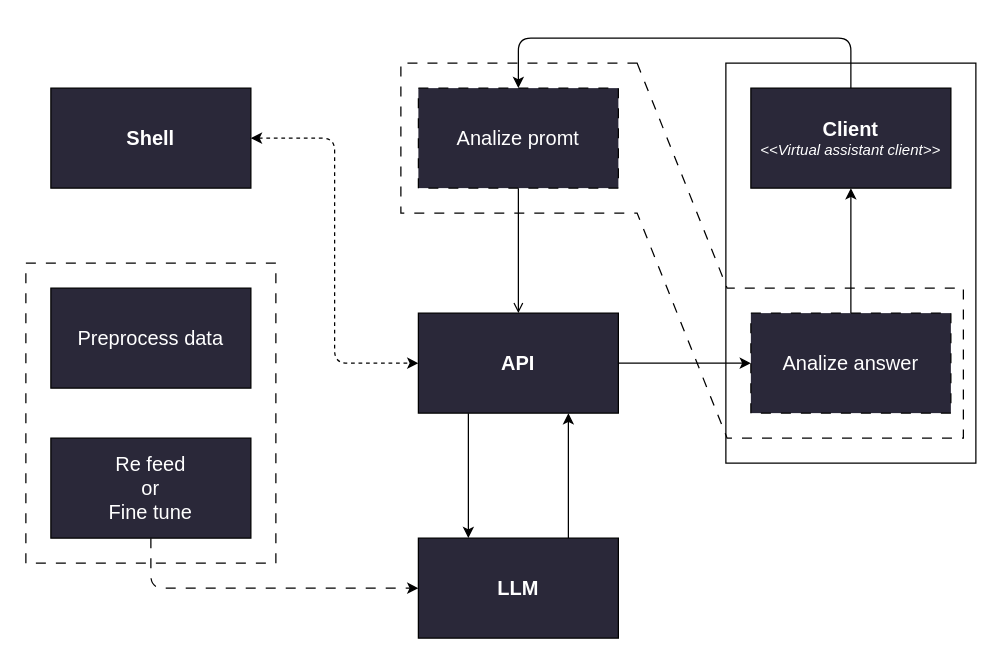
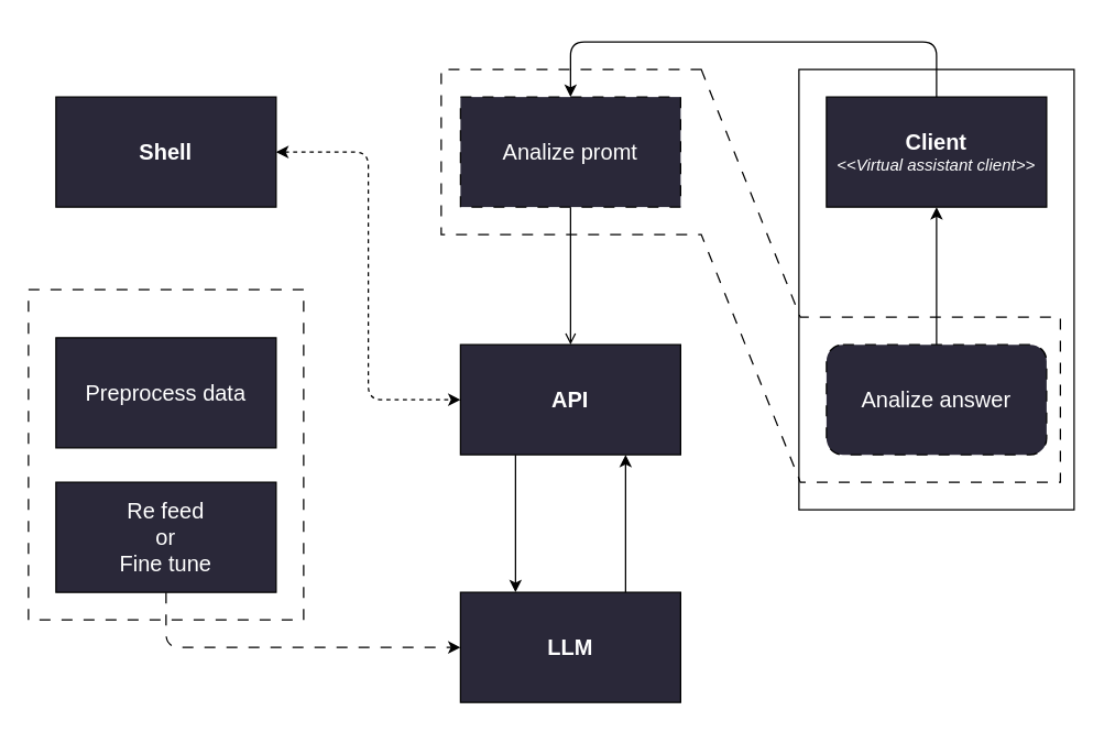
- <mxCell id="15" value="&lt;font style=&quot;font-size: 16px;&quot;&gt;Preprocess data&lt;br&gt;&lt;/font&gt;" style="rounded=0;whiteSpace=wrap;html=1;strokeColor=default;fontFamily=Helvetica;fontSize=12;fontColor=#FFFFFF;fillColor=#2A2839;" vertex="1" parent="1"><mxGeometry x="40" y="230" width="160" height="80" as="geometry" /></mxCell>
+ <mxCell id="15" value="&lt;font style=&quot;font-size: 16px;&quot;&gt;Preprocess data&lt;br&gt;&lt;/font&gt;" style="rounded=0;whiteSpace=wrap;html=1;strokeColor=default;fontFamily=Helvetica;fontSize=12;fontColor=#FFFFFF;fillColor=#2A2839;" vertex="1" parent="1"><mxGeometry x="40" y="245" width="160" height="80" as="geometry" /></mxCell>
- <mxCell id="9" style="edgeStyle=orthogonalEdgeStyle;jumpSize=12;html=1;entryX=0;entryY=0.5;entryDx=0;entryDy=0;fontFamily=Helvetica;fontSize=16;fontColor=#FFFFFF;startArrow=none;startFill=0;endArrow=classic;endFill=1;fillColor=#FF0000;" edge="1" parent="1" source="10" target="21"><mxGeometry relative="1" as="geometry" /></mxCell>
- <mxCell id="21" value="&lt;font style=&quot;font-size: 16px;&quot;&gt;Analize answer&lt;/font&gt;" style="rounded=0;whiteSpace=wrap;html=1;strokeColor=default;fontFamily=Helvetica;fontSize=12;fontColor=#FFFFFF;fillColor=#2A2839;dashed=1;dashPattern=8 8;" vertex="1" parent="1"><mxGeometry x="600" y="250" width="160" height="80" as="geometry" /></mxCell>
+ <mxCell id="21" value="&lt;font style=&quot;font-size: 16px;&quot;&gt;Analize answer&lt;/font&gt;" style="whiteSpace=wrap;html=1;strokeColor=default;fontFamily=Helvetica;fontSize=12;fontColor=#FFFFFF;fillColor=#2A2839;dashed=1;dashPattern=8 8;rounded=1;" vertex="1" parent="1"><mxGeometry x="600" y="250" width="160" height="80" as="geometry" /></mxCell>
